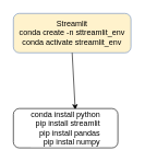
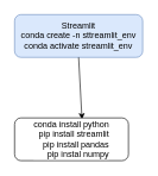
- <mxCell id="2" value="Streamlit&lt;br&gt;conda create -n sttreamlit_env&lt;br&gt;conda activate streamlit_env" style="rounded=1;whiteSpace=wrap;html=1;fillColor=#fff2cc;strokeColor=#6c8ebf;" vertex="1" parent="1"><mxGeometry x="20" y="20" width="180" height="60" as="geometry" /></mxCell>
+ <mxCell id="2" value="Streamlit&lt;br&gt;conda create -n sttreamlit_env&lt;br&gt;conda activate streamlit_env" style="rounded=1;whiteSpace=wrap;html=1;fillColor=#dae8fc;strokeColor=#6c8ebf;" vertex="1" parent="1"><mxGeometry x="20" y="20" width="180" height="60" as="geometry" /></mxCell>
